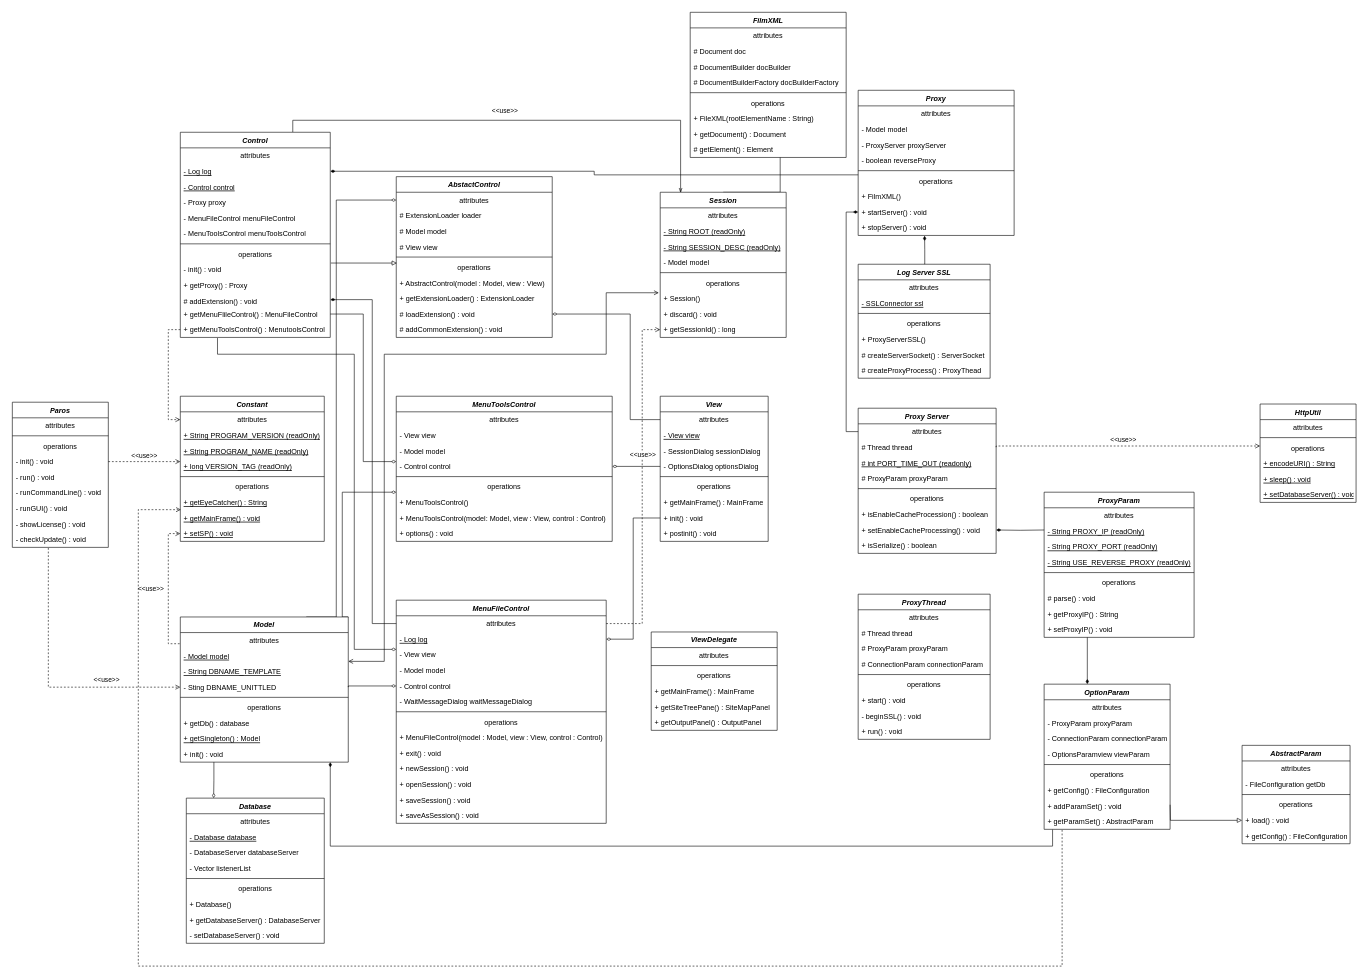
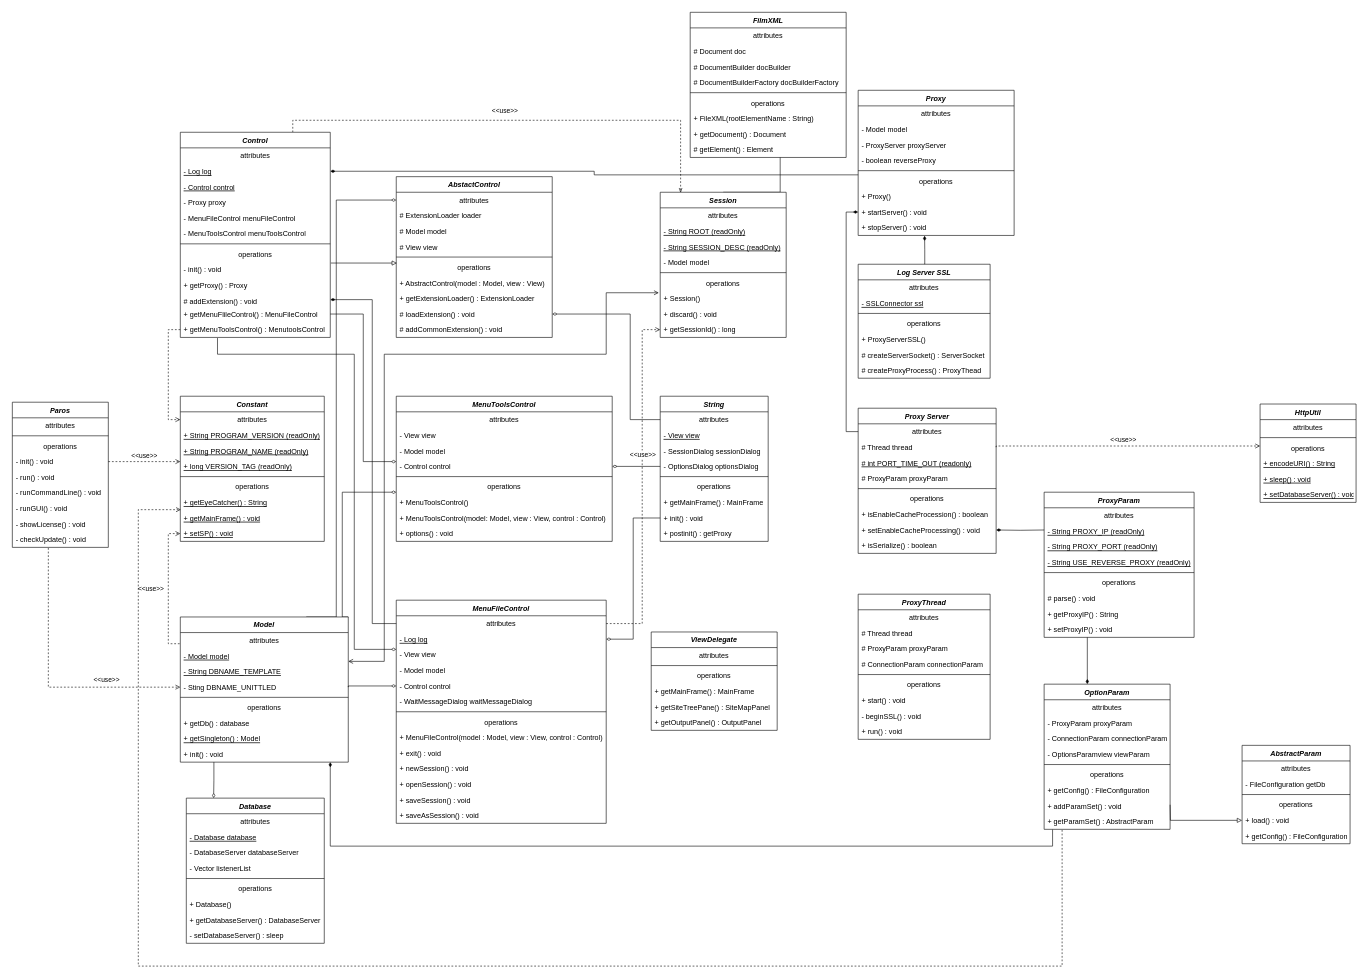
- <mxCell id="12" style="edgeStyle=orthogonalEdgeStyle;rounded=0;orthogonalLoop=1;jettySize=auto;html=1;exitX=0.75;exitY=0;exitDx=0;exitDy=0;entryX=0.162;entryY=0.004;entryDx=0;entryDy=0;entryPerimeter=0;endArrow=openThin;endFill=0;strokeColor=#000000;align=left;dashed=0;" edge="1" parent="1" source="14" target="54"><mxGeometry relative="1" as="geometry" /></mxCell>
+ <mxCell id="12" style="edgeStyle=orthogonalEdgeStyle;rounded=0;orthogonalLoop=1;jettySize=auto;html=1;exitX=0.75;exitY=0;exitDx=0;exitDy=0;entryX=0.162;entryY=0.004;entryDx=0;entryDy=0;entryPerimeter=0;endArrow=openThin;endFill=0;strokeColor=#000000;align=left;dashed=1;" edge="1" parent="1" source="14" target="54"><mxGeometry relative="1" as="geometry" /></mxCell>
- <mxCell id="92" value="+ FilmXML()" style="text;align=left;verticalAlign=top;spacingLeft=4;spacingRight=4;overflow=hidden;rotatable=0;points=[[0,0.5],[1,0.5]];portConstraint=eastwest;" vertex="1" parent="85"><mxGeometry y="164" width="260" height="26" as="geometry" /></mxCell>
+ <mxCell id="92" value="+ Proxy()" style="text;align=left;verticalAlign=top;spacingLeft=4;spacingRight=4;overflow=hidden;rotatable=0;points=[[0,0.5],[1,0.5]];portConstraint=eastwest;" vertex="1" parent="85"><mxGeometry y="164" width="260" height="26" as="geometry" /></mxCell>
- <mxCell id="193" value="View" style="swimlane;fontStyle=3;align=center;verticalAlign=top;childLayout=stackLayout;horizontal=1;startSize=26;horizontalStack=0;resizeParent=1;resizeLast=0;collapsible=1;marginBottom=0;rounded=0;shadow=0;strokeWidth=1;" vertex="1" parent="1"><mxGeometry x="1100" y="660" width="180" height="242" as="geometry"><mxRectangle x="230" y="140" width="160" height="26" as="alternateBounds" /></mxGeometry></mxCell>
+ <mxCell id="193" value="String" style="swimlane;fontStyle=3;align=center;verticalAlign=top;childLayout=stackLayout;horizontal=1;startSize=26;horizontalStack=0;resizeParent=1;resizeLast=0;collapsible=1;marginBottom=0;rounded=0;shadow=0;strokeWidth=1;" vertex="1" parent="1"><mxGeometry x="1100" y="660" width="180" height="242" as="geometry"><mxRectangle x="230" y="140" width="160" height="26" as="alternateBounds" /></mxGeometry></mxCell>
- <mxCell id="202" value="+ postinit() : void" style="text;align=left;verticalAlign=top;spacingLeft=4;spacingRight=4;overflow=hidden;rotatable=0;points=[[0,0.5],[1,0.5]];portConstraint=eastwest;" vertex="1" parent="193"><mxGeometry y="216" width="180" height="26" as="geometry" /></mxCell>
+ <mxCell id="202" value="+ postinit() : getProxy" style="text;align=left;verticalAlign=top;spacingLeft=4;spacingRight=4;overflow=hidden;rotatable=0;points=[[0,0.5],[1,0.5]];portConstraint=eastwest;" vertex="1" parent="193"><mxGeometry y="216" width="180" height="26" as="geometry" /></mxCell>
- <mxCell id="52" value="- setDatabaseServer() : void" style="text;align=left;verticalAlign=top;spacingLeft=4;spacingRight=4;overflow=hidden;rotatable=0;points=[[0,0.5],[1,0.5]];portConstraint=eastwest;" vertex="1" parent="43"><mxGeometry y="216" width="230" height="26" as="geometry" /></mxCell>
+ <mxCell id="52" value="- setDatabaseServer() : sleep" style="text;align=left;verticalAlign=top;spacingLeft=4;spacingRight=4;overflow=hidden;rotatable=0;points=[[0,0.5],[1,0.5]];portConstraint=eastwest;" vertex="1" parent="43"><mxGeometry y="216" width="230" height="26" as="geometry" /></mxCell>
